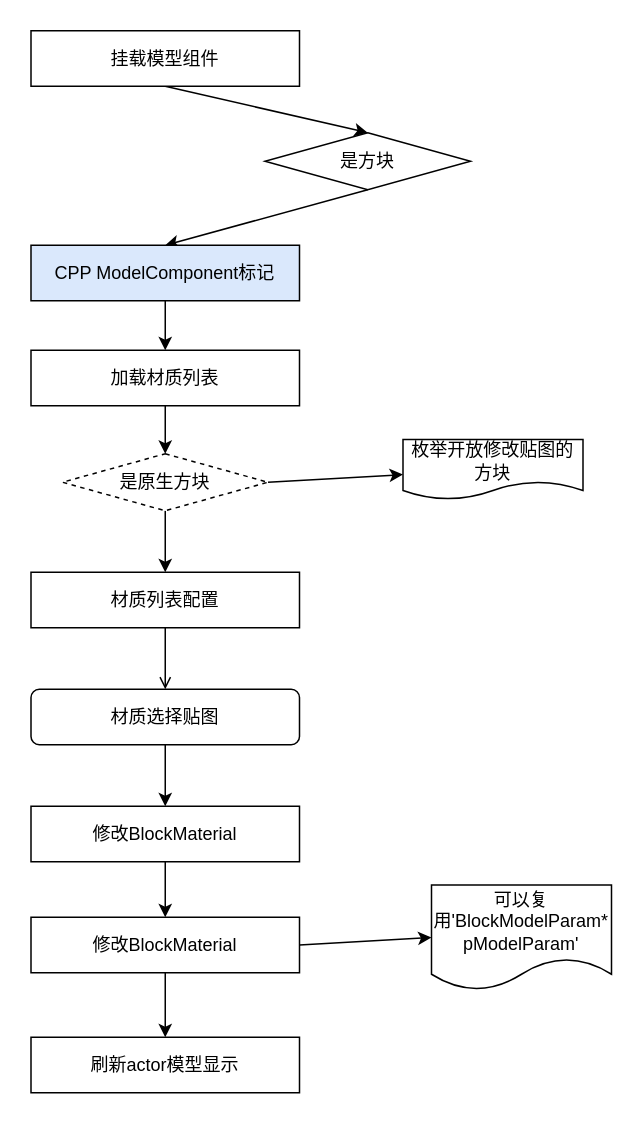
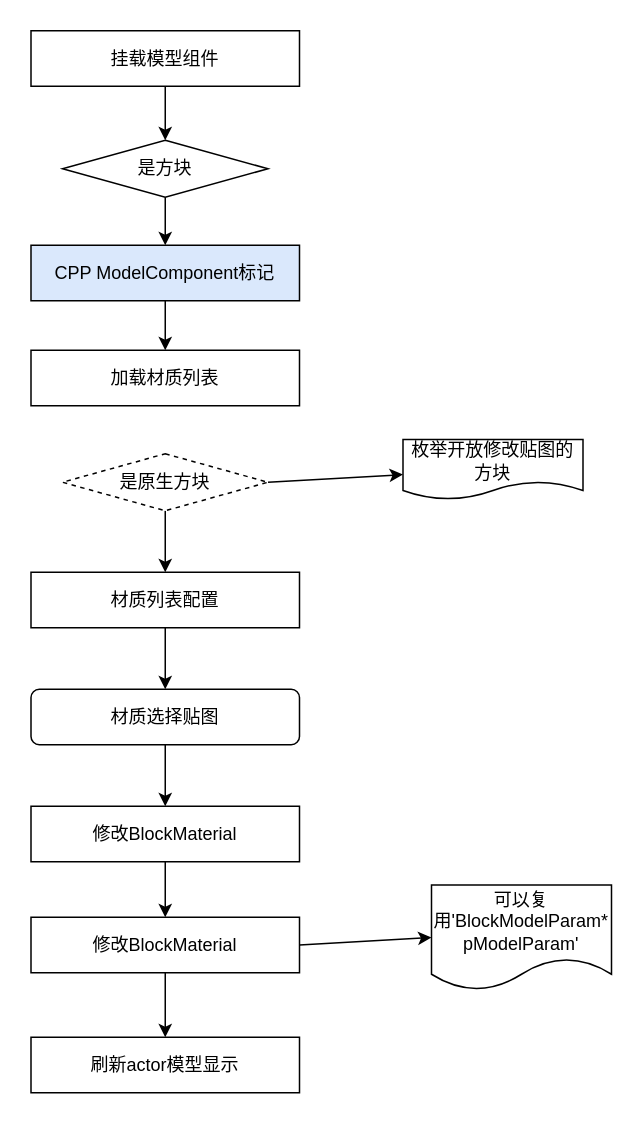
- <mxCell id="5" value="是方块" style="rhombus;whiteSpace=wrap;html=1;" vertex="1" parent="1"><mxGeometry x="176" y="88" width="137" height="38" as="geometry" /></mxCell>
+ <mxCell id="5" value="是方块" style="rhombus;whiteSpace=wrap;html=1;" vertex="1" parent="1"><mxGeometry x="41" y="93" width="137" height="38" as="geometry" /></mxCell>
- <mxCell id="8" style="edgeStyle=none;html=1;exitX=0.5;exitY=1;exitDx=0;exitDy=0;" edge="1" parent="1" source="9" target="14"><mxGeometry relative="1" as="geometry" /></mxCell>
- <mxCell id="10" style="edgeStyle=none;html=1;exitX=0.5;exitY=1;exitDx=0;exitDy=0;endArrow=open;" edge="1" parent="1" source="11" target="17"><mxGeometry relative="1" as="geometry" /></mxCell>
+ <mxCell id="10" style="edgeStyle=none;html=1;exitX=0.5;exitY=1;exitDx=0;exitDy=0;" edge="1" parent="1" source="11" target="17"><mxGeometry relative="1" as="geometry" /></mxCell>
